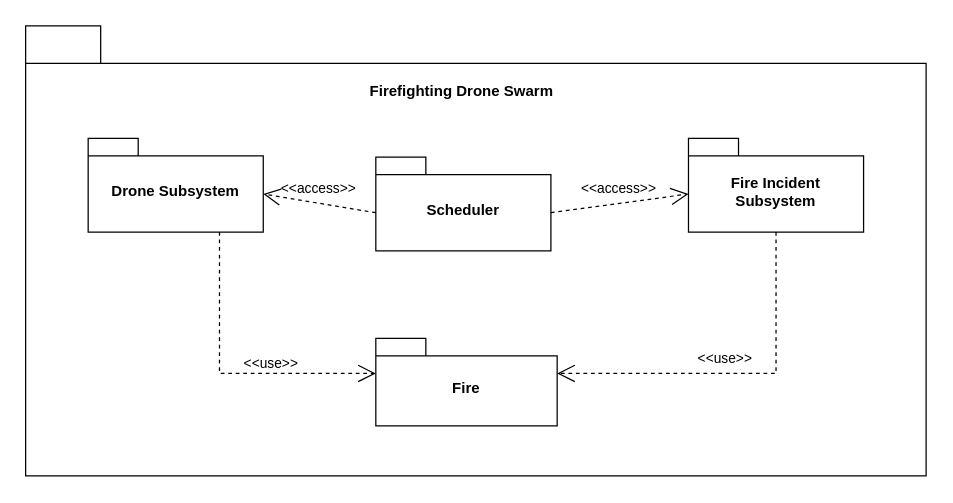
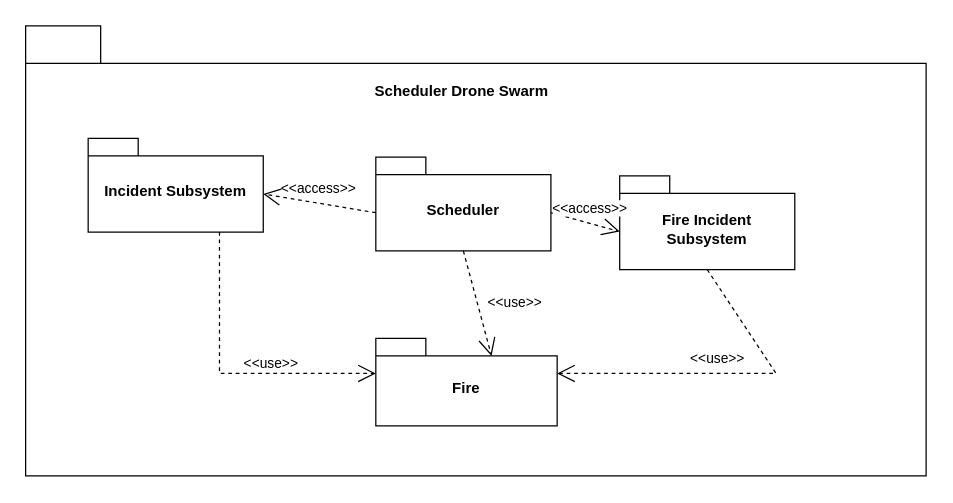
- <mxCell id="3" value="Firefighting Drone Swarm&amp;nbsp;" style="text;align=center;fontStyle=1;verticalAlign=middle;spacingLeft=3;spacingRight=3;strokeColor=none;rotatable=0;points=[[0,0.5],[1,0.5]];portConstraint=eastwest;html=1;" parent="1" vertex="1"><mxGeometry x="295" y="60" width="150" height="26" as="geometry" /></mxCell>
+ <mxCell id="3" value="Scheduler Drone Swarm&amp;nbsp;" style="text;align=center;fontStyle=1;verticalAlign=middle;spacingLeft=3;spacingRight=3;strokeColor=none;rotatable=0;points=[[0,0.5],[1,0.5]];portConstraint=eastwest;html=1;" parent="1" vertex="1"><mxGeometry x="295" y="60" width="150" height="26" as="geometry" /></mxCell>
- <mxCell id="6" value="Fire Incident Subsystem" style="shape=folder;fontStyle=1;spacingTop=10;tabWidth=40;tabHeight=14;tabPosition=left;html=1;whiteSpace=wrap;" parent="1" vertex="1"><mxGeometry x="550" y="110" width="140" height="75" as="geometry" /></mxCell>
+ <mxCell id="6" value="Fire Incident Subsystem" style="shape=folder;fontStyle=1;spacingTop=10;tabWidth=40;tabHeight=14;tabPosition=left;html=1;whiteSpace=wrap;" parent="1" vertex="1"><mxGeometry x="495" y="140" width="140" height="75" as="geometry" /></mxCell>
- <mxCell id="4" value="Drone Subsystem" style="shape=folder;fontStyle=1;spacingTop=10;tabWidth=40;tabHeight=14;tabPosition=left;html=1;whiteSpace=wrap;" parent="1" vertex="1"><mxGeometry x="70" y="110" width="140" height="75" as="geometry" /></mxCell>
+ <mxCell id="4" value="Incident Subsystem" style="shape=folder;fontStyle=1;spacingTop=10;tabWidth=40;tabHeight=14;tabPosition=left;html=1;whiteSpace=wrap;" parent="1" vertex="1"><mxGeometry x="70" y="110" width="140" height="75" as="geometry" /></mxCell>
+ <mxCell id="12" value="&amp;lt;&amp;lt;use&amp;gt;&amp;gt;" style="endArrow=open;endSize=12;dashed=1;html=1;rounded=0;exitX=0.5;exitY=1;exitDx=0;exitDy=0;exitPerimeter=0;entryX=0;entryY=0;entryDx=92.5;entryDy=14;entryPerimeter=0;" parent="1" source="5" edge="1" target="9"><mxGeometry x="0.151" y="29" width="160" relative="1" as="geometry"><mxPoint x="270" y="240" as="sourcePoint" /><mxPoint x="380" y="290" as="targetPoint" /><mxPoint as="offset" /></mxGeometry></mxCell>
